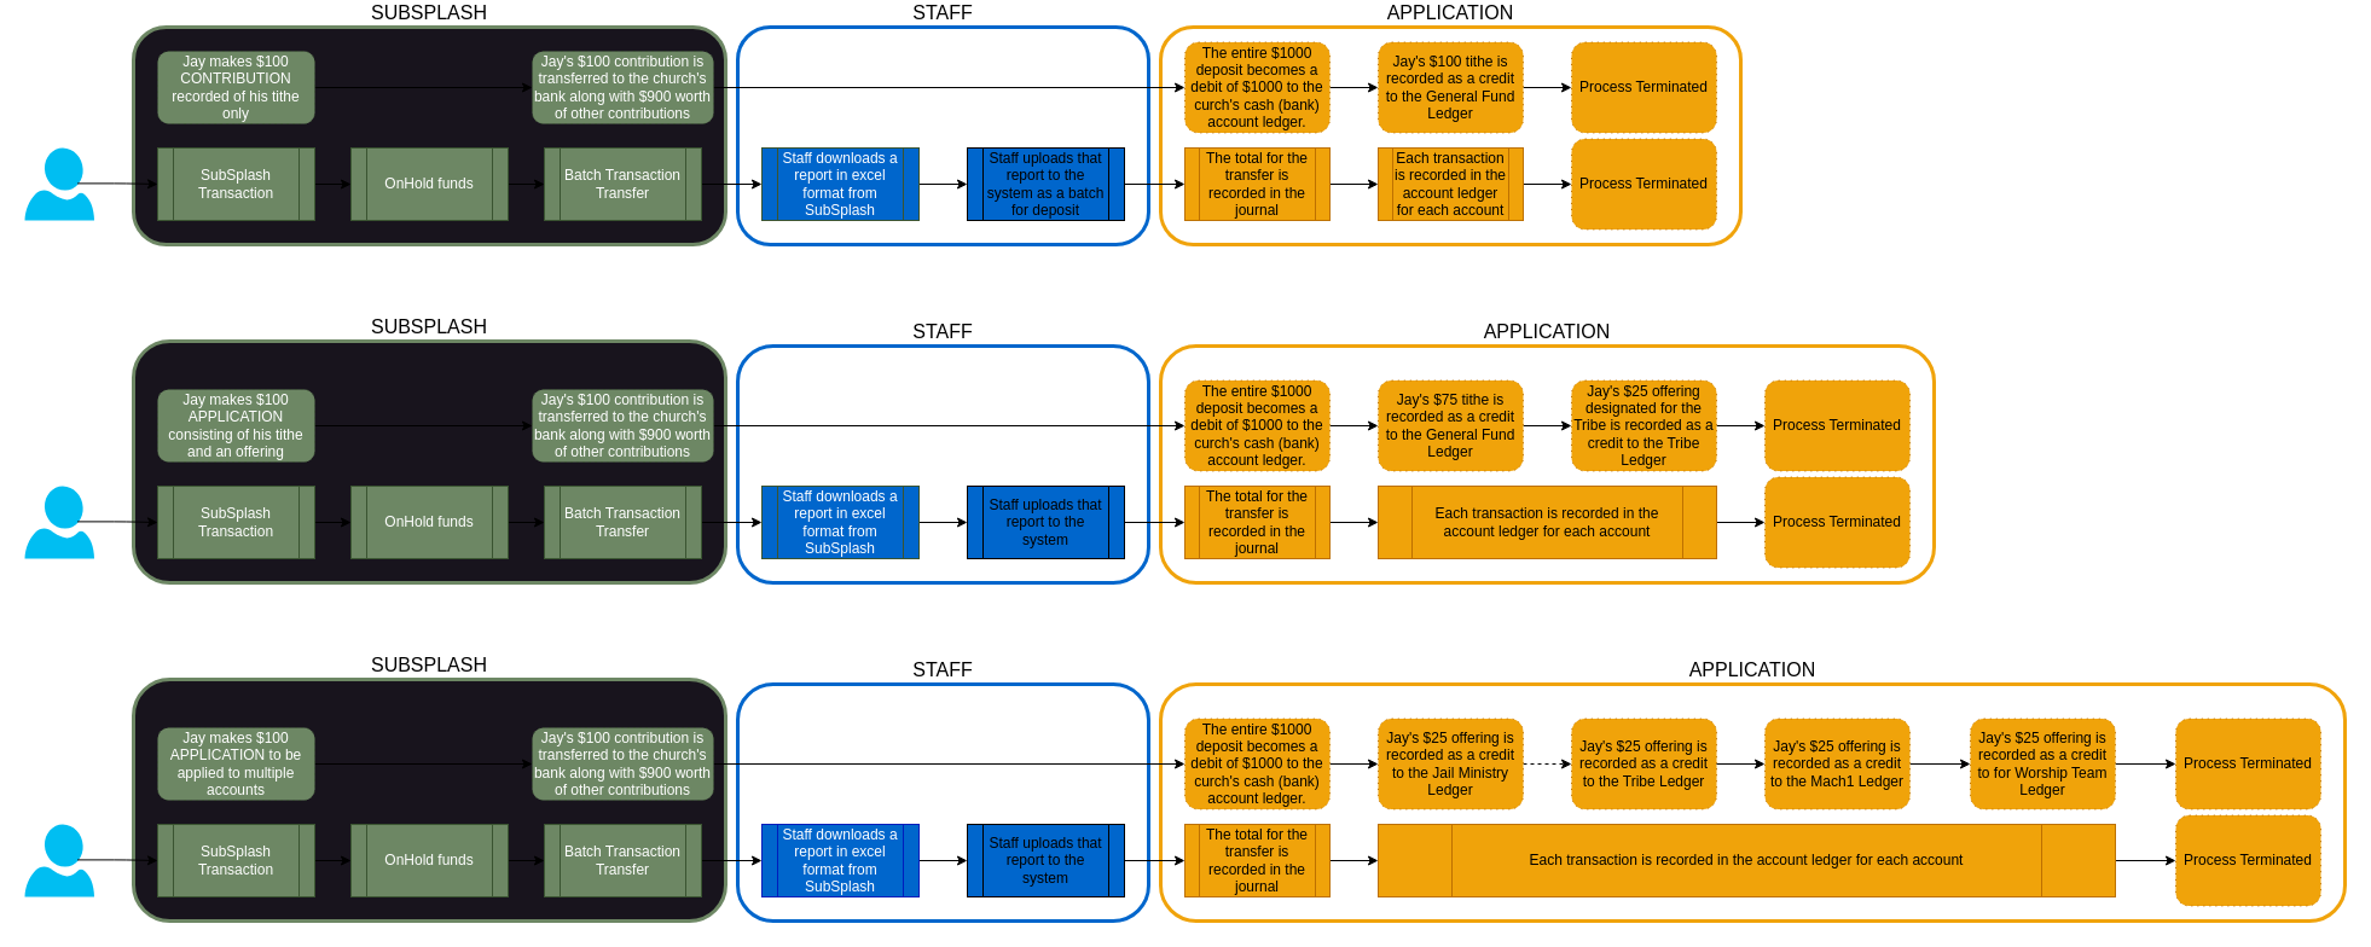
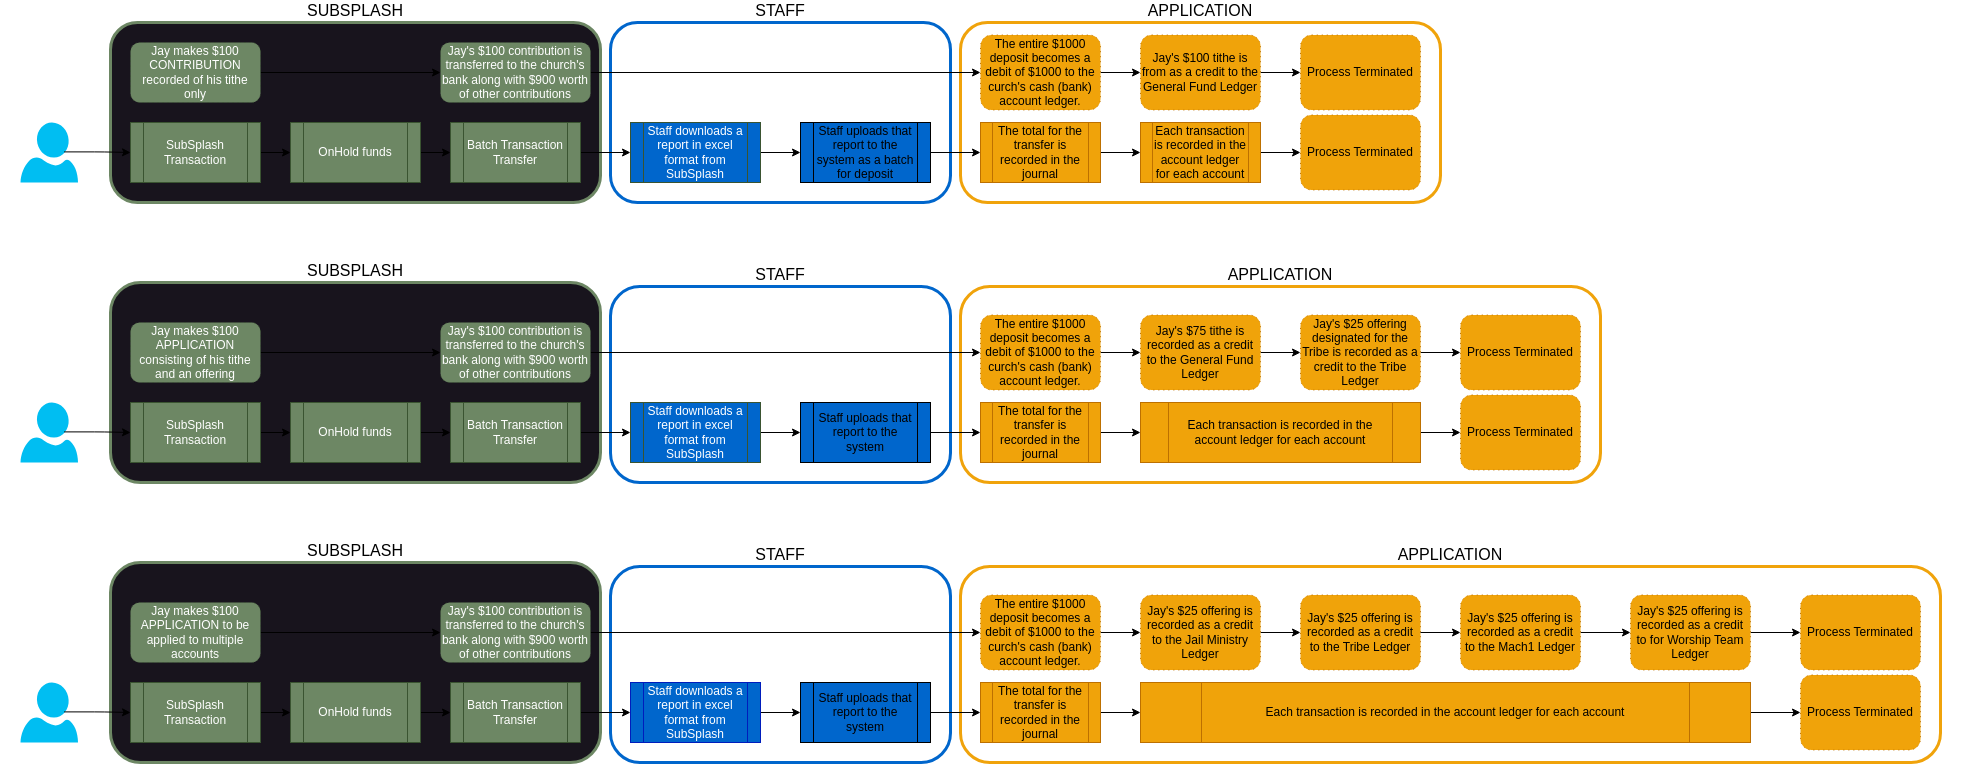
- <mxCell id="28" value="Jay's $100 tithe is recorded as a credit to the General Fund Ledger" style="rounded=1;whiteSpace=wrap;html=1;fillColor=#f0a30a;dashed=1;dashPattern=1 4;fontColor=#000000;strokeColor=#BD7000;" vertex="1" parent="1"><mxGeometry x="1140" y="32.5" width="120" height="75" as="geometry" /></mxCell>
+ <mxCell id="28" value="Jay's $100 tithe is from as a credit to the General Fund Ledger" style="rounded=1;whiteSpace=wrap;html=1;fillColor=#f0a30a;dashed=1;dashPattern=1 4;fontColor=#000000;strokeColor=#BD7000;" vertex="1" parent="1"><mxGeometry x="1140" y="32.5" width="120" height="75" as="geometry" /></mxCell>
- <mxCell id="87" style="edgeStyle=orthogonalEdgeStyle;html=1;exitX=1;exitY=0.5;exitDx=0;exitDy=0;entryX=0;entryY=0.5;entryDx=0;entryDy=0;dashed=1;" edge="1" parent="1" source="88" target="90"><mxGeometry relative="1" as="geometry" /></mxCell>
+ <mxCell id="87" style="edgeStyle=orthogonalEdgeStyle;html=1;exitX=1;exitY=0.5;exitDx=0;exitDy=0;entryX=0;entryY=0.5;entryDx=0;entryDy=0;" edge="1" parent="1" source="88" target="90"><mxGeometry relative="1" as="geometry" /></mxCell>
